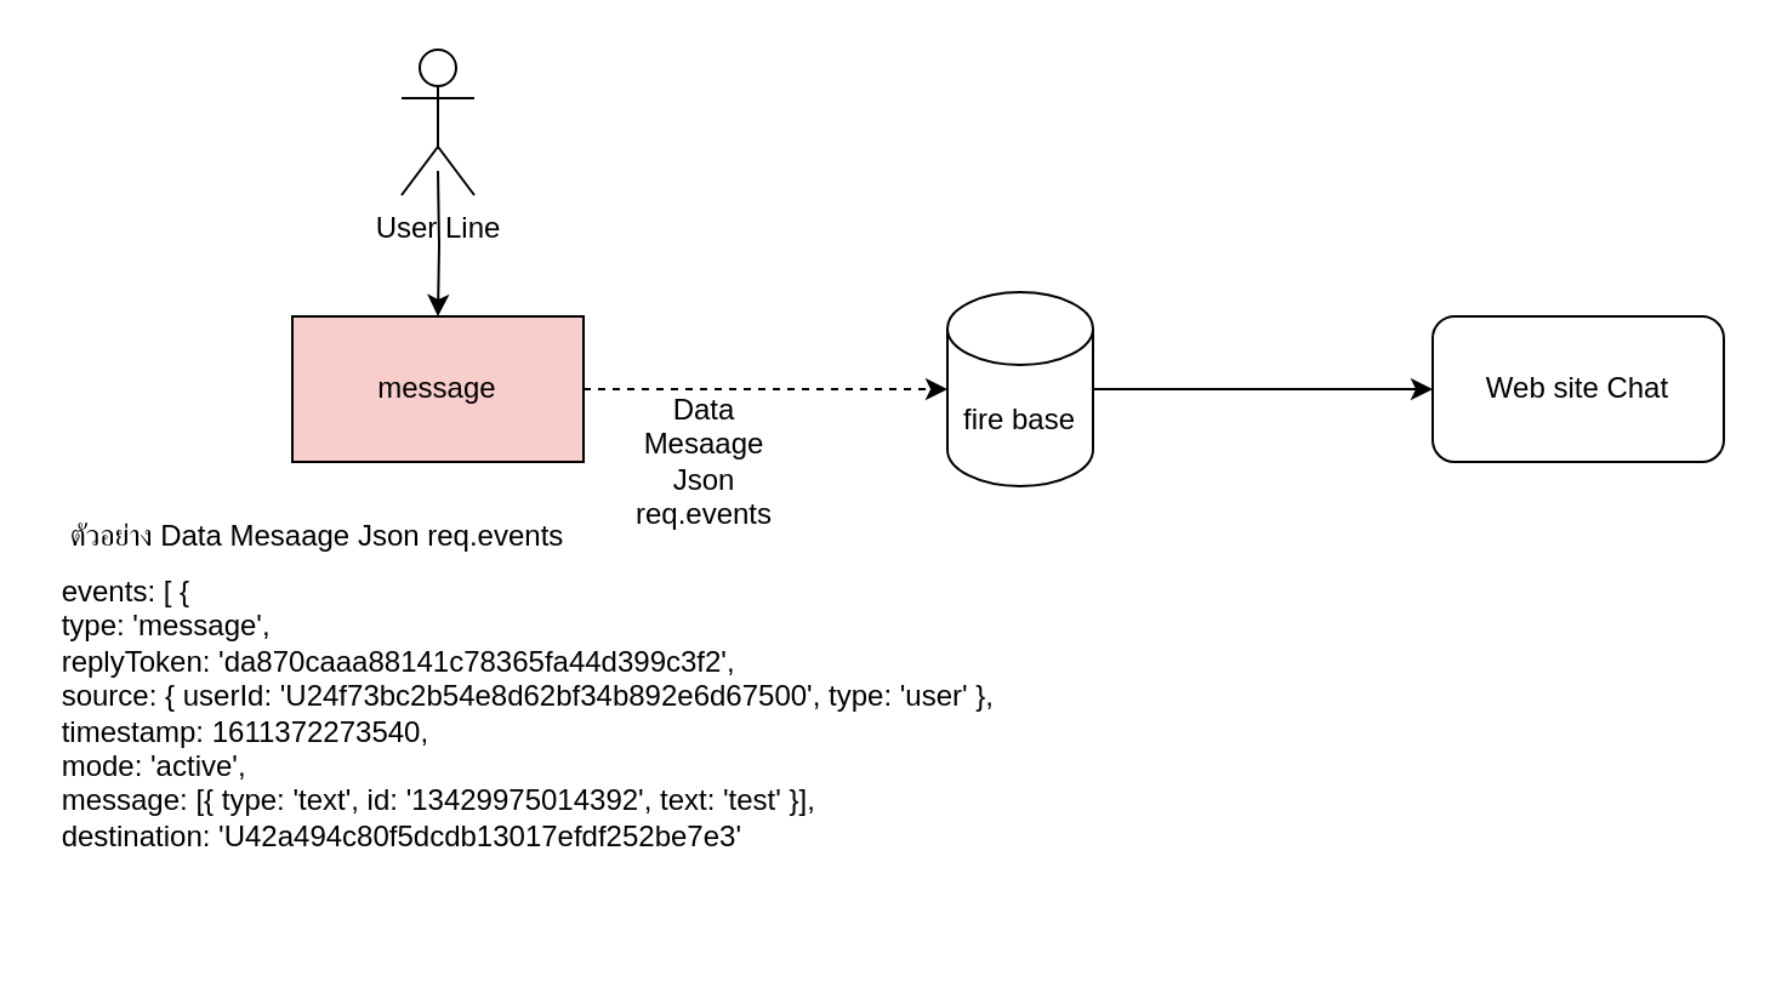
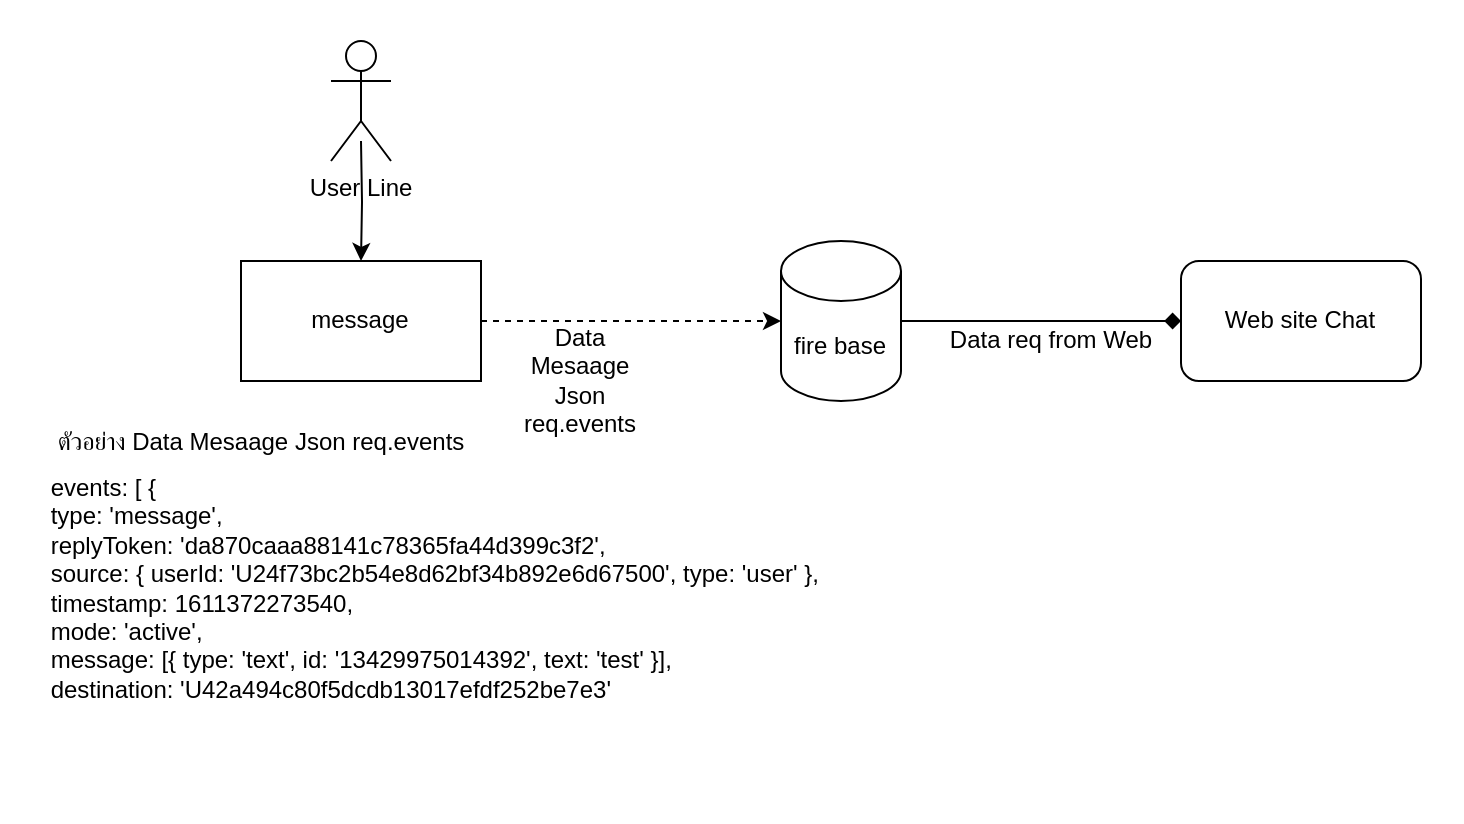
- <mxCell id="3" value="message" style="rounded=0;whiteSpace=wrap;html=1;fillColor=#f8cecc;" parent="1" vertex="1"><mxGeometry x="120" y="130" width="120" height="60" as="geometry" /></mxCell>
+ <mxCell id="3" value="message" style="rounded=0;whiteSpace=wrap;html=1;" parent="1" vertex="1"><mxGeometry x="120" y="130" width="120" height="60" as="geometry" /></mxCell>
- <mxCell id="6" value="" style="endArrow=classic;html=1;fontFamily=Helvetica;fontSize=11;fontColor=#000000;align=center;strokeColor=#000000;edgeStyle=orthogonalEdgeStyle;" parent="1" source="7" target="8" edge="1"><mxGeometry relative="1" as="geometry"><Array as="points"><mxPoint x="530" y="160" /><mxPoint x="530" y="160" /></Array></mxGeometry></mxCell>
+ <mxCell id="6" value="" style="endArrow=diamond;html=1;fontFamily=Helvetica;fontSize=11;fontColor=#000000;align=center;strokeColor=#000000;edgeStyle=orthogonalEdgeStyle;" parent="1" source="7" target="8" edge="1"><mxGeometry relative="1" as="geometry"><Array as="points"><mxPoint x="530" y="160" /><mxPoint x="530" y="160" /></Array></mxGeometry></mxCell>
+ <mxCell id="12" value="Data req from Web" style="text;html=1;align=center;verticalAlign=middle;resizable=0;points=[];autosize=1;" vertex="1" parent="1"><mxGeometry x="470" y="160" width="110" height="20" as="geometry" /></mxCell>
